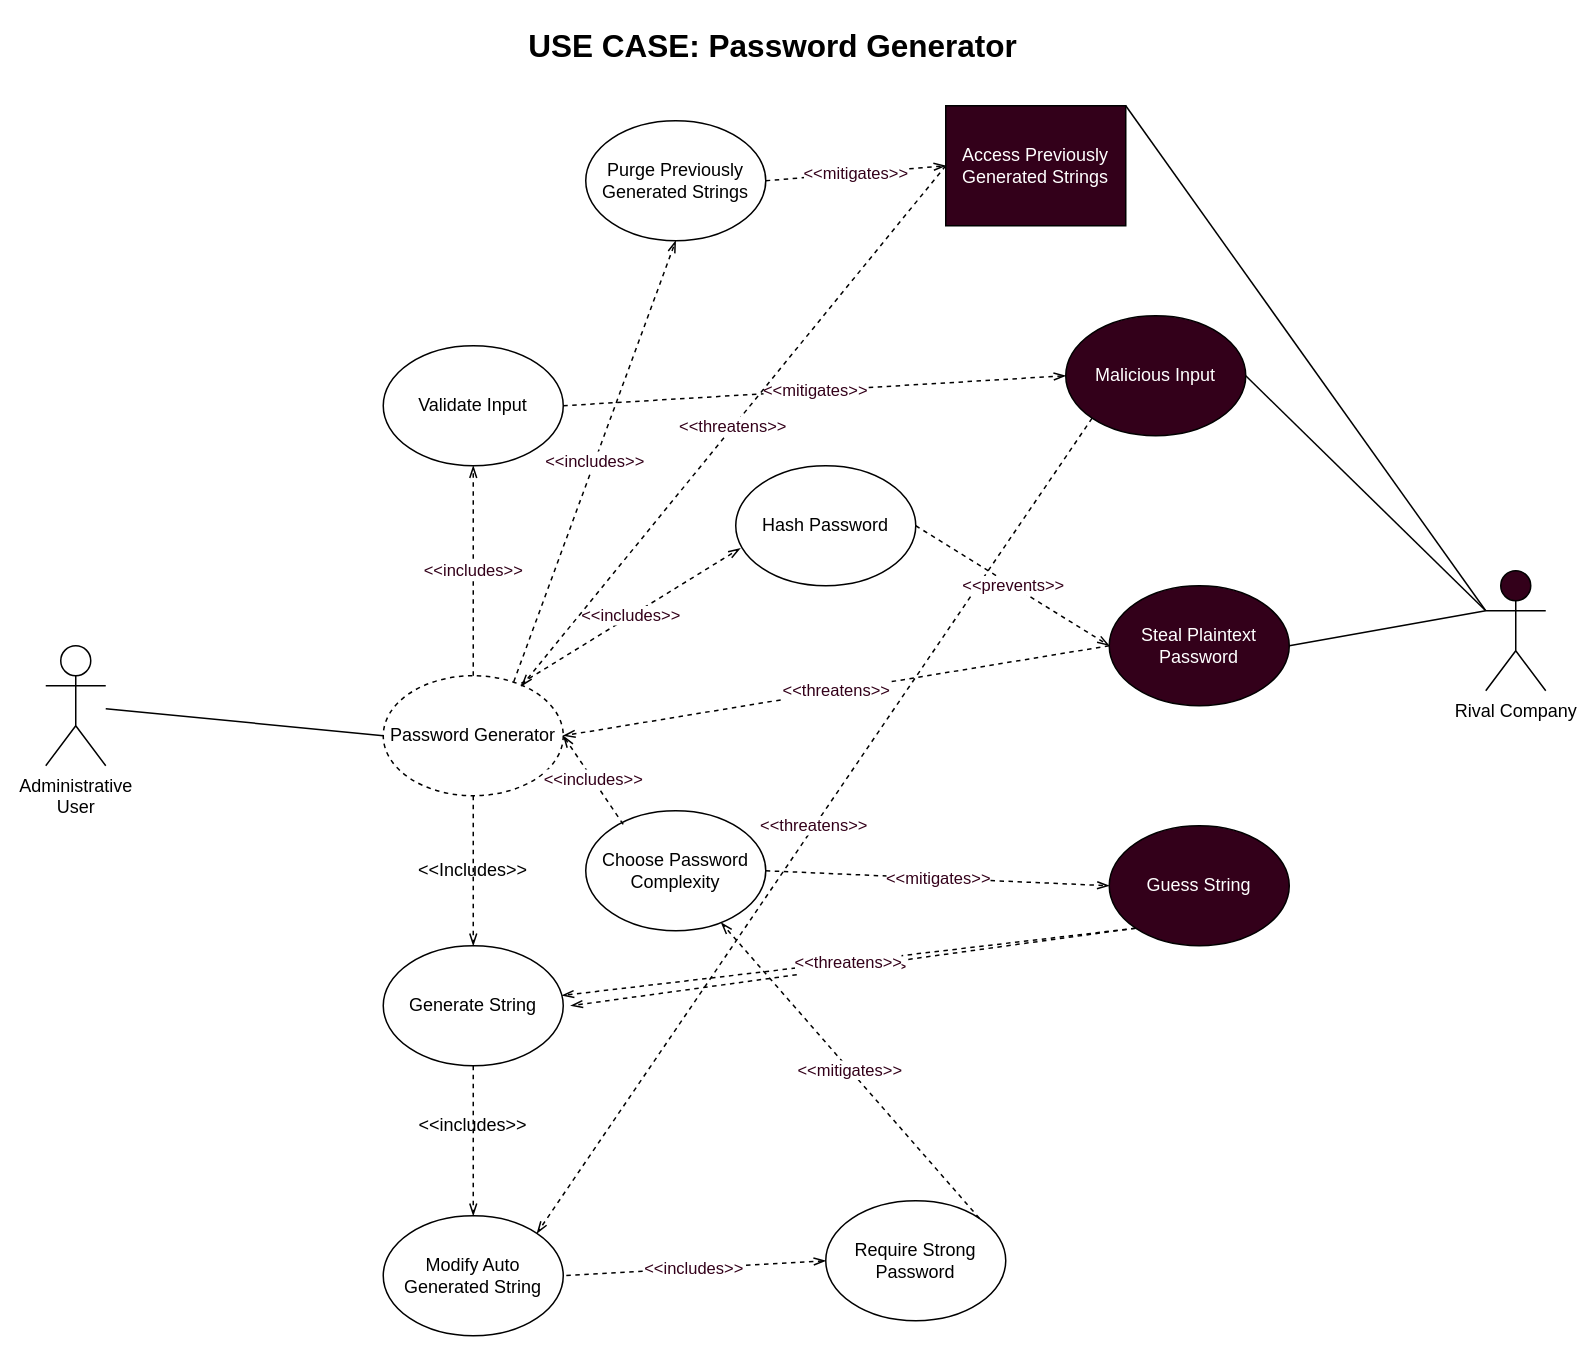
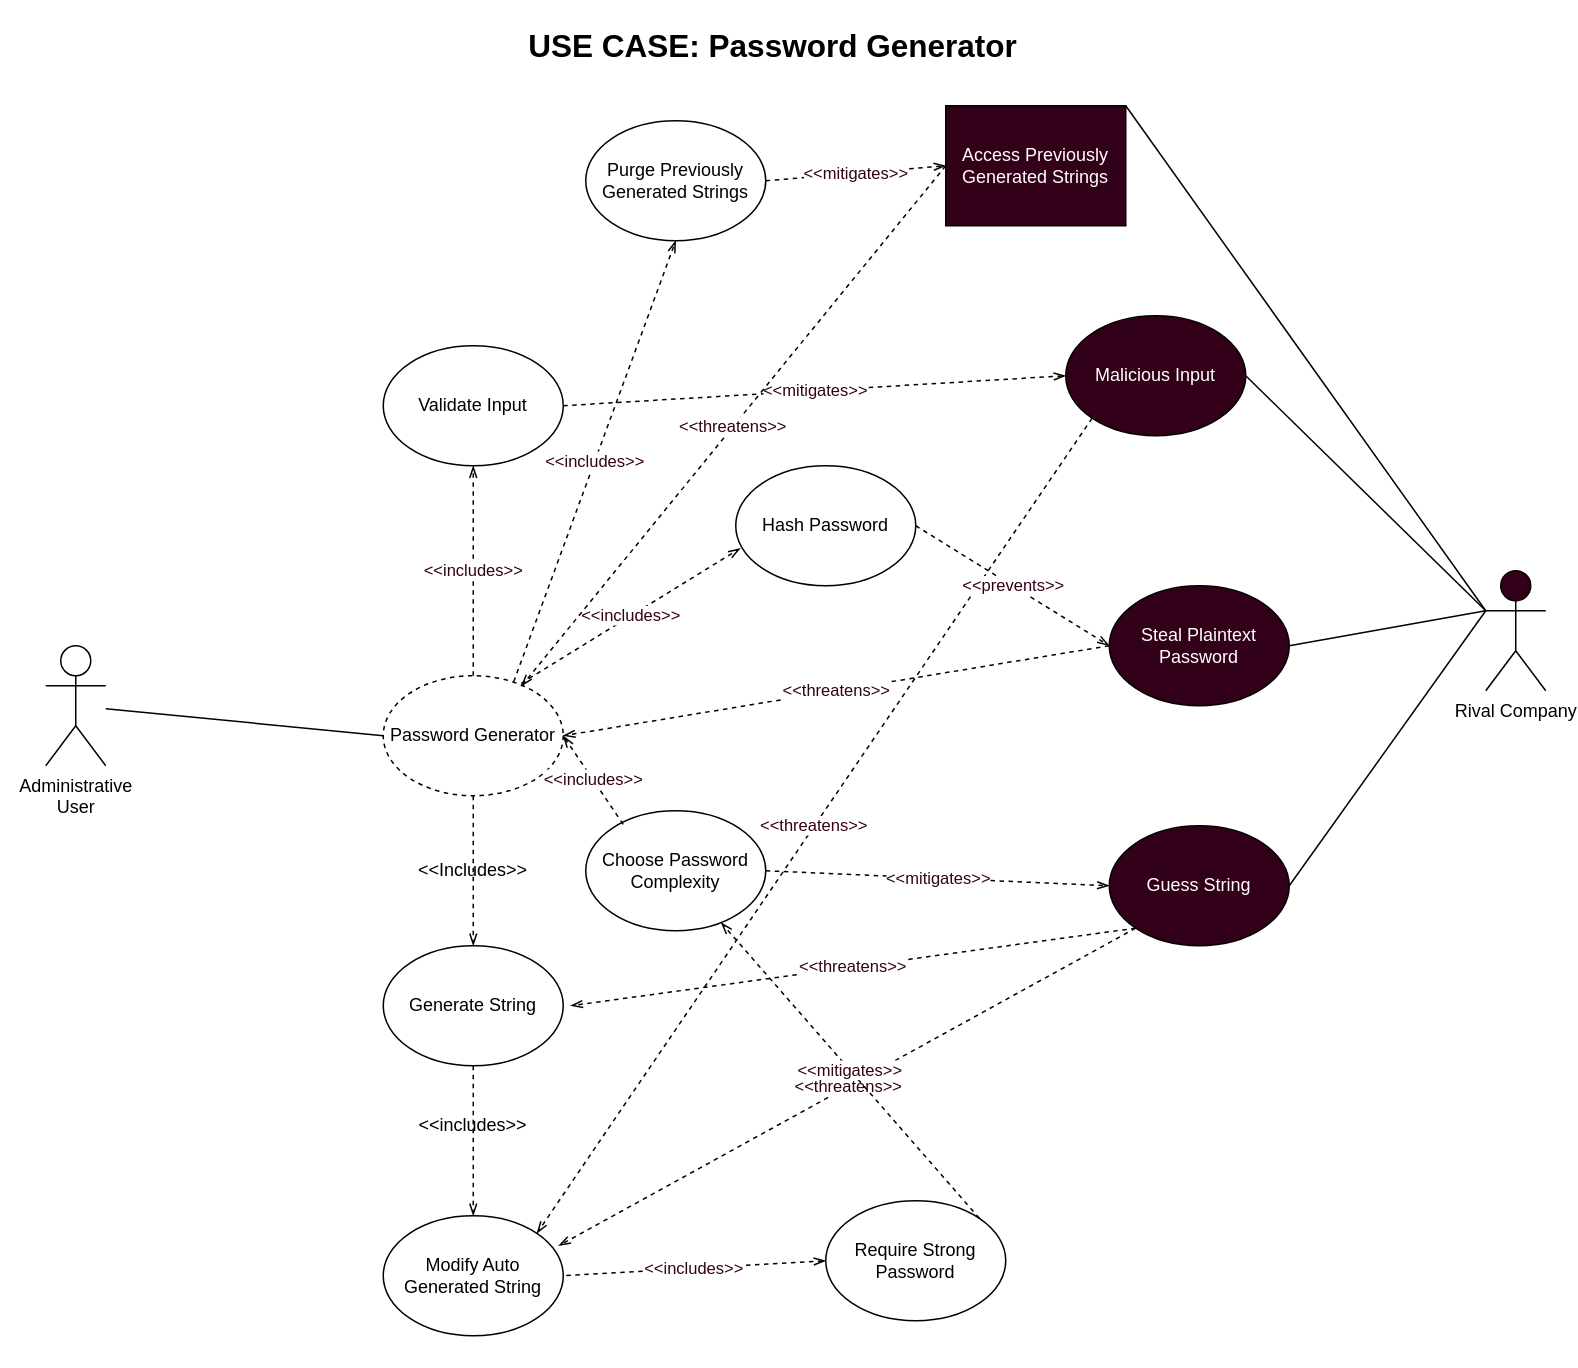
+ <mxCell id="17" value="" style="endArrow=none;html=1;fontColor=#FFFFFF;strokeWidth=1;exitX=1;exitY=0.5;exitDx=0;exitDy=0;entryX=0;entryY=0.333;entryDx=0;entryDy=0;entryPerimeter=0;" edge="1" parent="1" source="12" target="10"><mxGeometry width="50" height="50" relative="1" as="geometry"><mxPoint x="330" y="540" as="sourcePoint" /><mxPoint x="380" y="490" as="targetPoint" /></mxGeometry></mxCell>
- <mxCell id="20" value="&lt;font color=&quot;#33001A&quot;&gt;&amp;lt;&amp;lt;threatens&amp;gt;&amp;gt;&lt;/font&gt;" style="endArrow=openThin;dashed=1;html=1;fontColor=#FFFFFF;strokeWidth=1;startArrow=none;startFill=0;endFill=0;exitX=0;exitY=1;exitDx=0;exitDy=0;" edge="1" parent="1" source="12" target="11"><mxGeometry width="50" height="50" relative="1" as="geometry"><mxPoint x="767.574" y="528.284" as="sourcePoint" /><mxPoint x="400" y="800" as="targetPoint" /></mxGeometry></mxCell>
+ <mxCell id="20" value="&lt;font color=&quot;#33001A&quot;&gt;&amp;lt;&amp;lt;threatens&amp;gt;&amp;gt;&lt;/font&gt;" style="endArrow=openThin;dashed=1;html=1;fontColor=#FFFFFF;strokeWidth=1;startArrow=none;startFill=0;endFill=0;exitX=0;exitY=1;exitDx=0;exitDy=0;entryX=0.975;entryY=0.25;entryDx=0;entryDy=0;entryPerimeter=0;" edge="1" parent="1" source="12" target="18"><mxGeometry width="50" height="50" relative="1" as="geometry"><mxPoint x="767.574" y="528.284" as="sourcePoint" /><mxPoint x="400" y="800" as="targetPoint" /></mxGeometry></mxCell>
